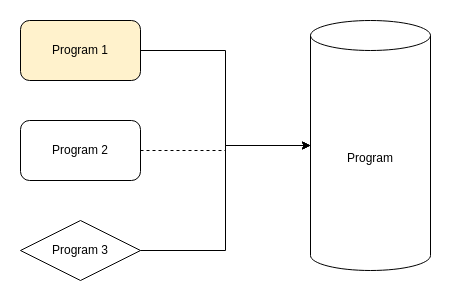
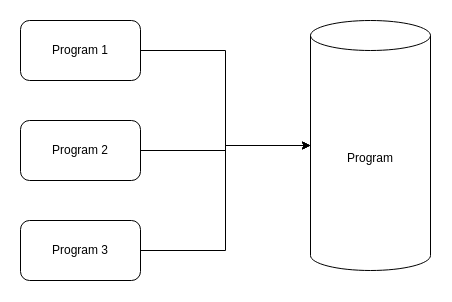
- <mxCell id="3" value="Program 1" style="rounded=1;whiteSpace=wrap;html=1;fillColor=#fff2cc;" vertex="1" parent="1"><mxGeometry x="20" y="20" width="120" height="60" as="geometry" /></mxCell>
+ <mxCell id="3" value="Program 1" style="rounded=1;whiteSpace=wrap;html=1;" vertex="1" parent="1"><mxGeometry x="20" y="20" width="120" height="60" as="geometry" /></mxCell>
- <mxCell id="4" style="edgeStyle=orthogonalEdgeStyle;rounded=0;orthogonalLoop=1;jettySize=auto;html=1;exitX=1;exitY=0.5;exitDx=0;exitDy=0;entryX=0;entryY=0.5;entryDx=0;entryDy=0;entryPerimeter=0;dashed=1;" edge="1" parent="1" source="5" target="8"><mxGeometry relative="1" as="geometry" /></mxCell>
+ <mxCell id="4" style="edgeStyle=orthogonalEdgeStyle;rounded=0;orthogonalLoop=1;jettySize=auto;html=1;exitX=1;exitY=0.5;exitDx=0;exitDy=0;entryX=0;entryY=0.5;entryDx=0;entryDy=0;entryPerimeter=0;" edge="1" parent="1" source="5" target="8"><mxGeometry relative="1" as="geometry" /></mxCell>
- <mxCell id="7" value="Program 3" style="rhombus;whiteSpace=wrap;html=1;" vertex="1" parent="1"><mxGeometry x="20" y="220" width="120" height="60" as="geometry" /></mxCell>
+ <mxCell id="7" value="Program 3" style="rounded=1;whiteSpace=wrap;html=1;" vertex="1" parent="1"><mxGeometry x="20" y="220" width="120" height="60" as="geometry" /></mxCell>
